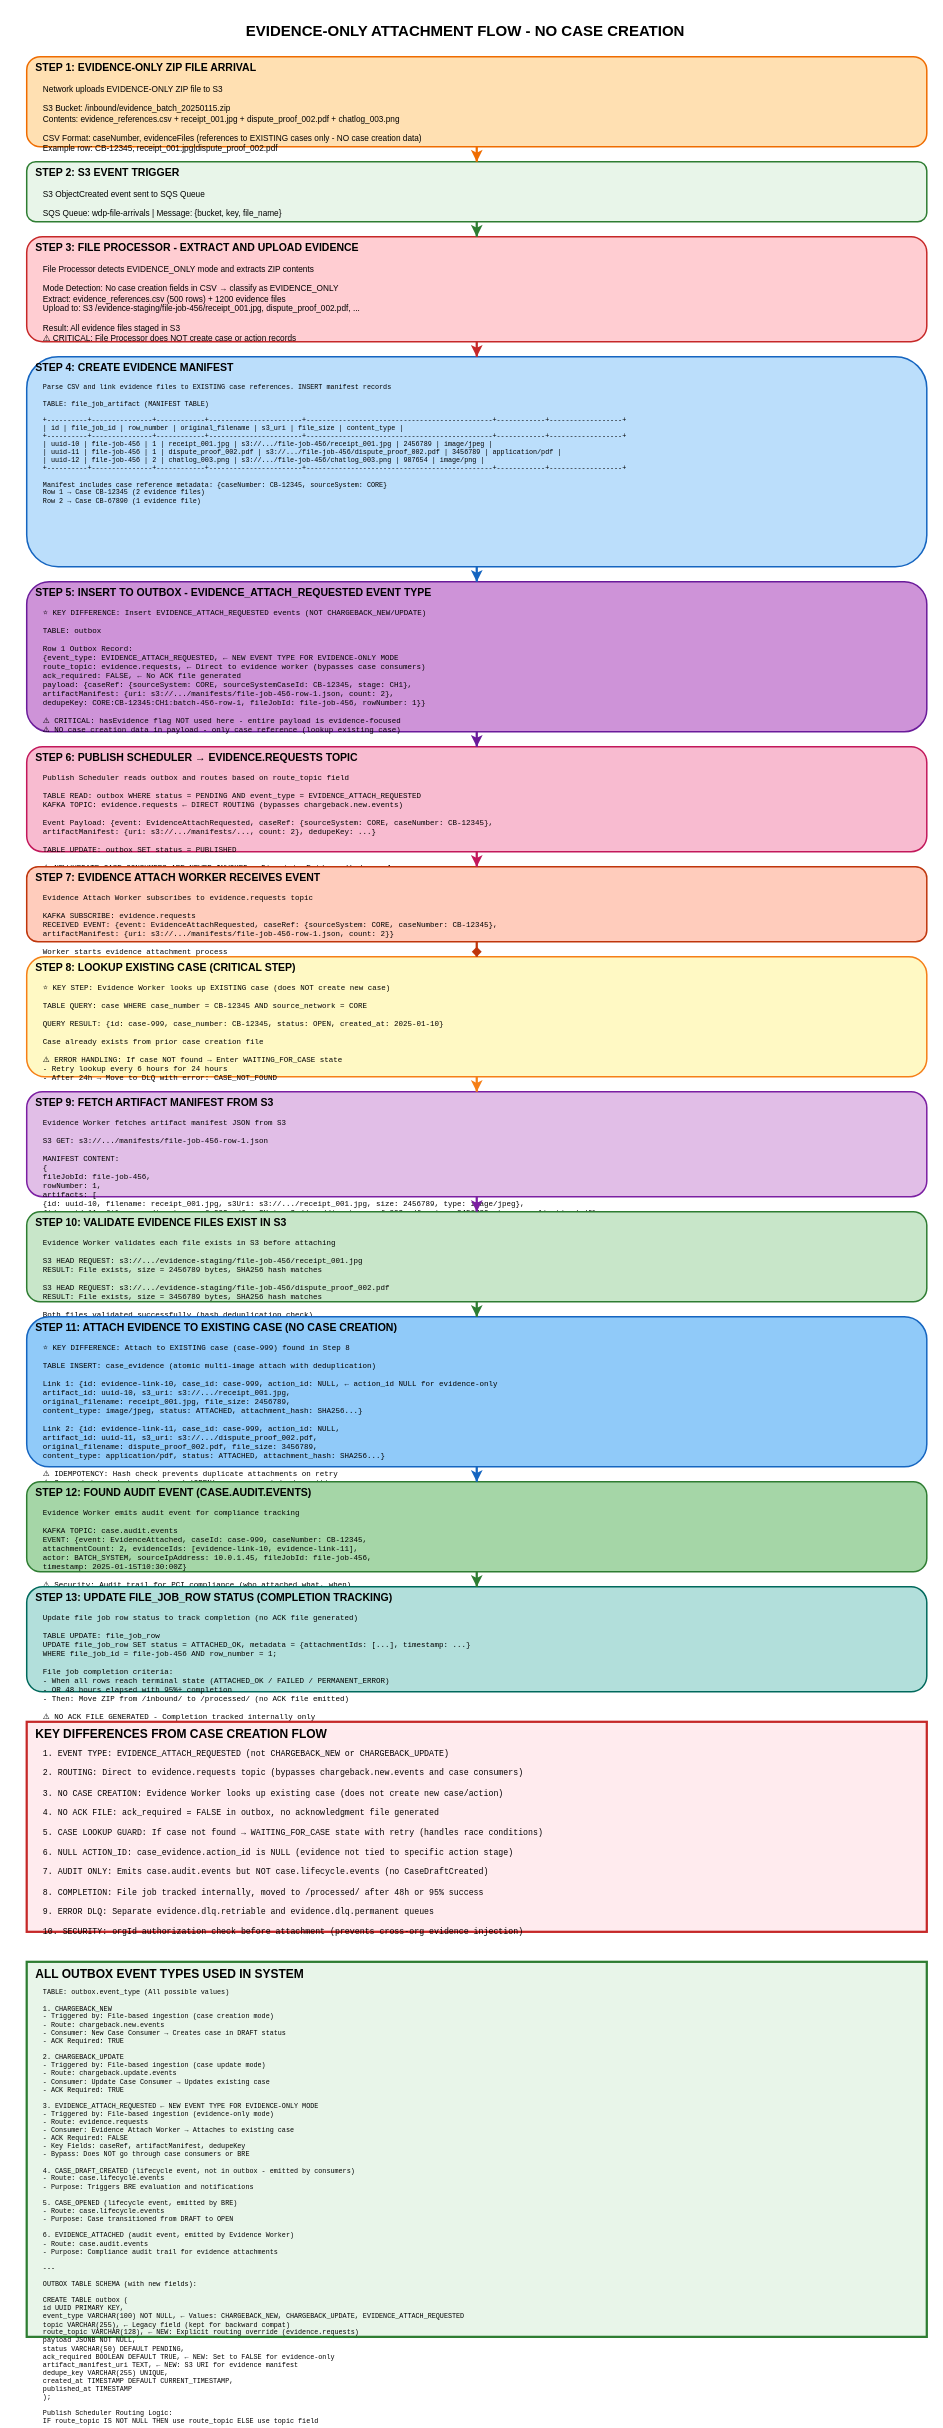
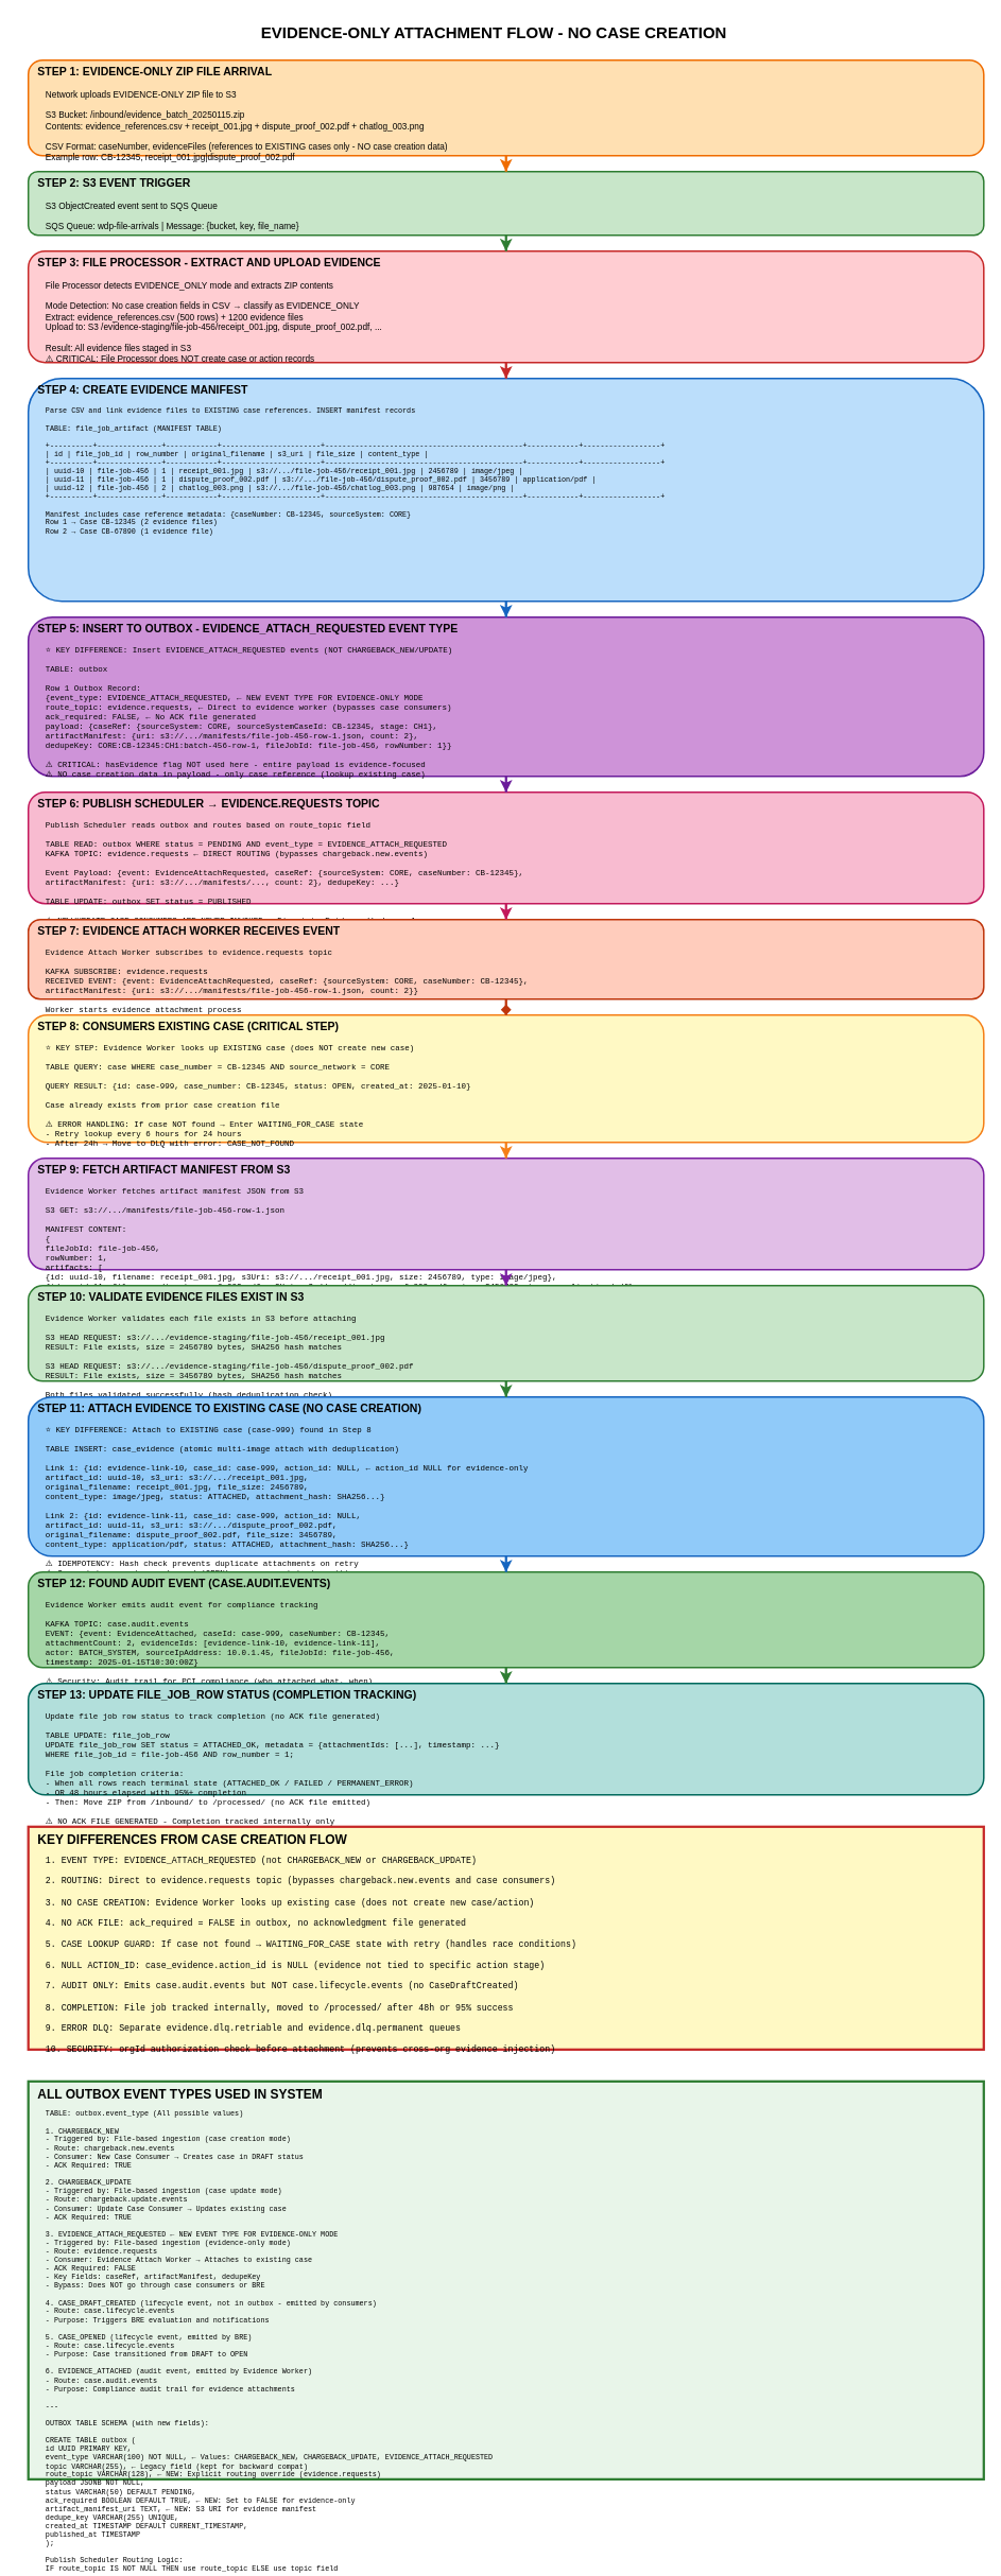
- <mxCell id="33" style="edgeStyle=orthogonalEdgeStyle;rounded=0;orthogonalLoop=1;jettySize=auto;html=1;strokeWidth=3;strokeColor=#ef6c00;entryX=0.5;entryY=0;dashed=1;" edge="1" parent="1" source="3" target="5"><mxGeometry relative="1" as="geometry" /></mxCell>
+ <mxCell id="33" style="edgeStyle=orthogonalEdgeStyle;rounded=0;orthogonalLoop=1;jettySize=auto;html=1;strokeWidth=3;strokeColor=#ef6c00;entryX=0.5;entryY=0;" edge="1" parent="1" source="3" target="5"><mxGeometry relative="1" as="geometry" /></mxCell>
- <mxCell id="5" value="STEP 2: S3 EVENT TRIGGER" style="rounded=1;whiteSpace=wrap;html=1;fillColor=#e8f5e9;strokeColor=#2e7d32;fontSize=14;fontStyle=1;align=left;verticalAlign=top;spacingLeft=10;strokeWidth=2;" vertex="1" parent="1"><mxGeometry x="35" y="215" width="1200" height="80" as="geometry" /></mxCell>
+ <mxCell id="5" value="STEP 2: S3 EVENT TRIGGER" style="rounded=1;whiteSpace=wrap;html=1;fillColor=#c8e6c9;strokeColor=#2e7d32;fontSize=14;fontStyle=1;align=left;verticalAlign=top;spacingLeft=10;strokeWidth=2;" vertex="1" parent="1"><mxGeometry x="35" y="215" width="1200" height="80" as="geometry" /></mxCell>
- <mxCell id="17" value="STEP 8: LOOKUP EXISTING CASE (CRITICAL STEP)" style="rounded=1;whiteSpace=wrap;html=1;fillColor=#fff9c4;strokeColor=#f57f17;fontSize=14;fontStyle=1;align=left;verticalAlign=top;spacingLeft=10;strokeWidth=2;" vertex="1" parent="1"><mxGeometry x="35" y="1275" width="1200" height="160" as="geometry" /></mxCell>
+ <mxCell id="17" value="STEP 8: CONSUMERS EXISTING CASE (CRITICAL STEP)" style="rounded=1;whiteSpace=wrap;html=1;fillColor=#fff9c4;strokeColor=#f57f17;fontSize=14;fontStyle=1;align=left;verticalAlign=top;spacingLeft=10;strokeWidth=2;" vertex="1" parent="1"><mxGeometry x="35" y="1275" width="1200" height="160" as="geometry" /></mxCell>
- <mxCell id="29" value="KEY DIFFERENCES FROM CASE CREATION FLOW" style="rounded=0;whiteSpace=wrap;html=1;fillColor=#ffebee;strokeColor=#c62828;fontSize=16;fontStyle=1;align=left;verticalAlign=top;spacingLeft=10;strokeWidth=3;" vertex="1" parent="1"><mxGeometry x="35" y="2295" width="1200" height="280" as="geometry" /></mxCell>
+ <mxCell id="29" value="KEY DIFFERENCES FROM CASE CREATION FLOW" style="rounded=0;whiteSpace=wrap;html=1;fillColor=#fff9c4;strokeColor=#c62828;fontSize=16;fontStyle=1;align=left;verticalAlign=top;spacingLeft=10;strokeWidth=3;" vertex="1" parent="1"><mxGeometry x="35" y="2295" width="1200" height="280" as="geometry" /></mxCell>
